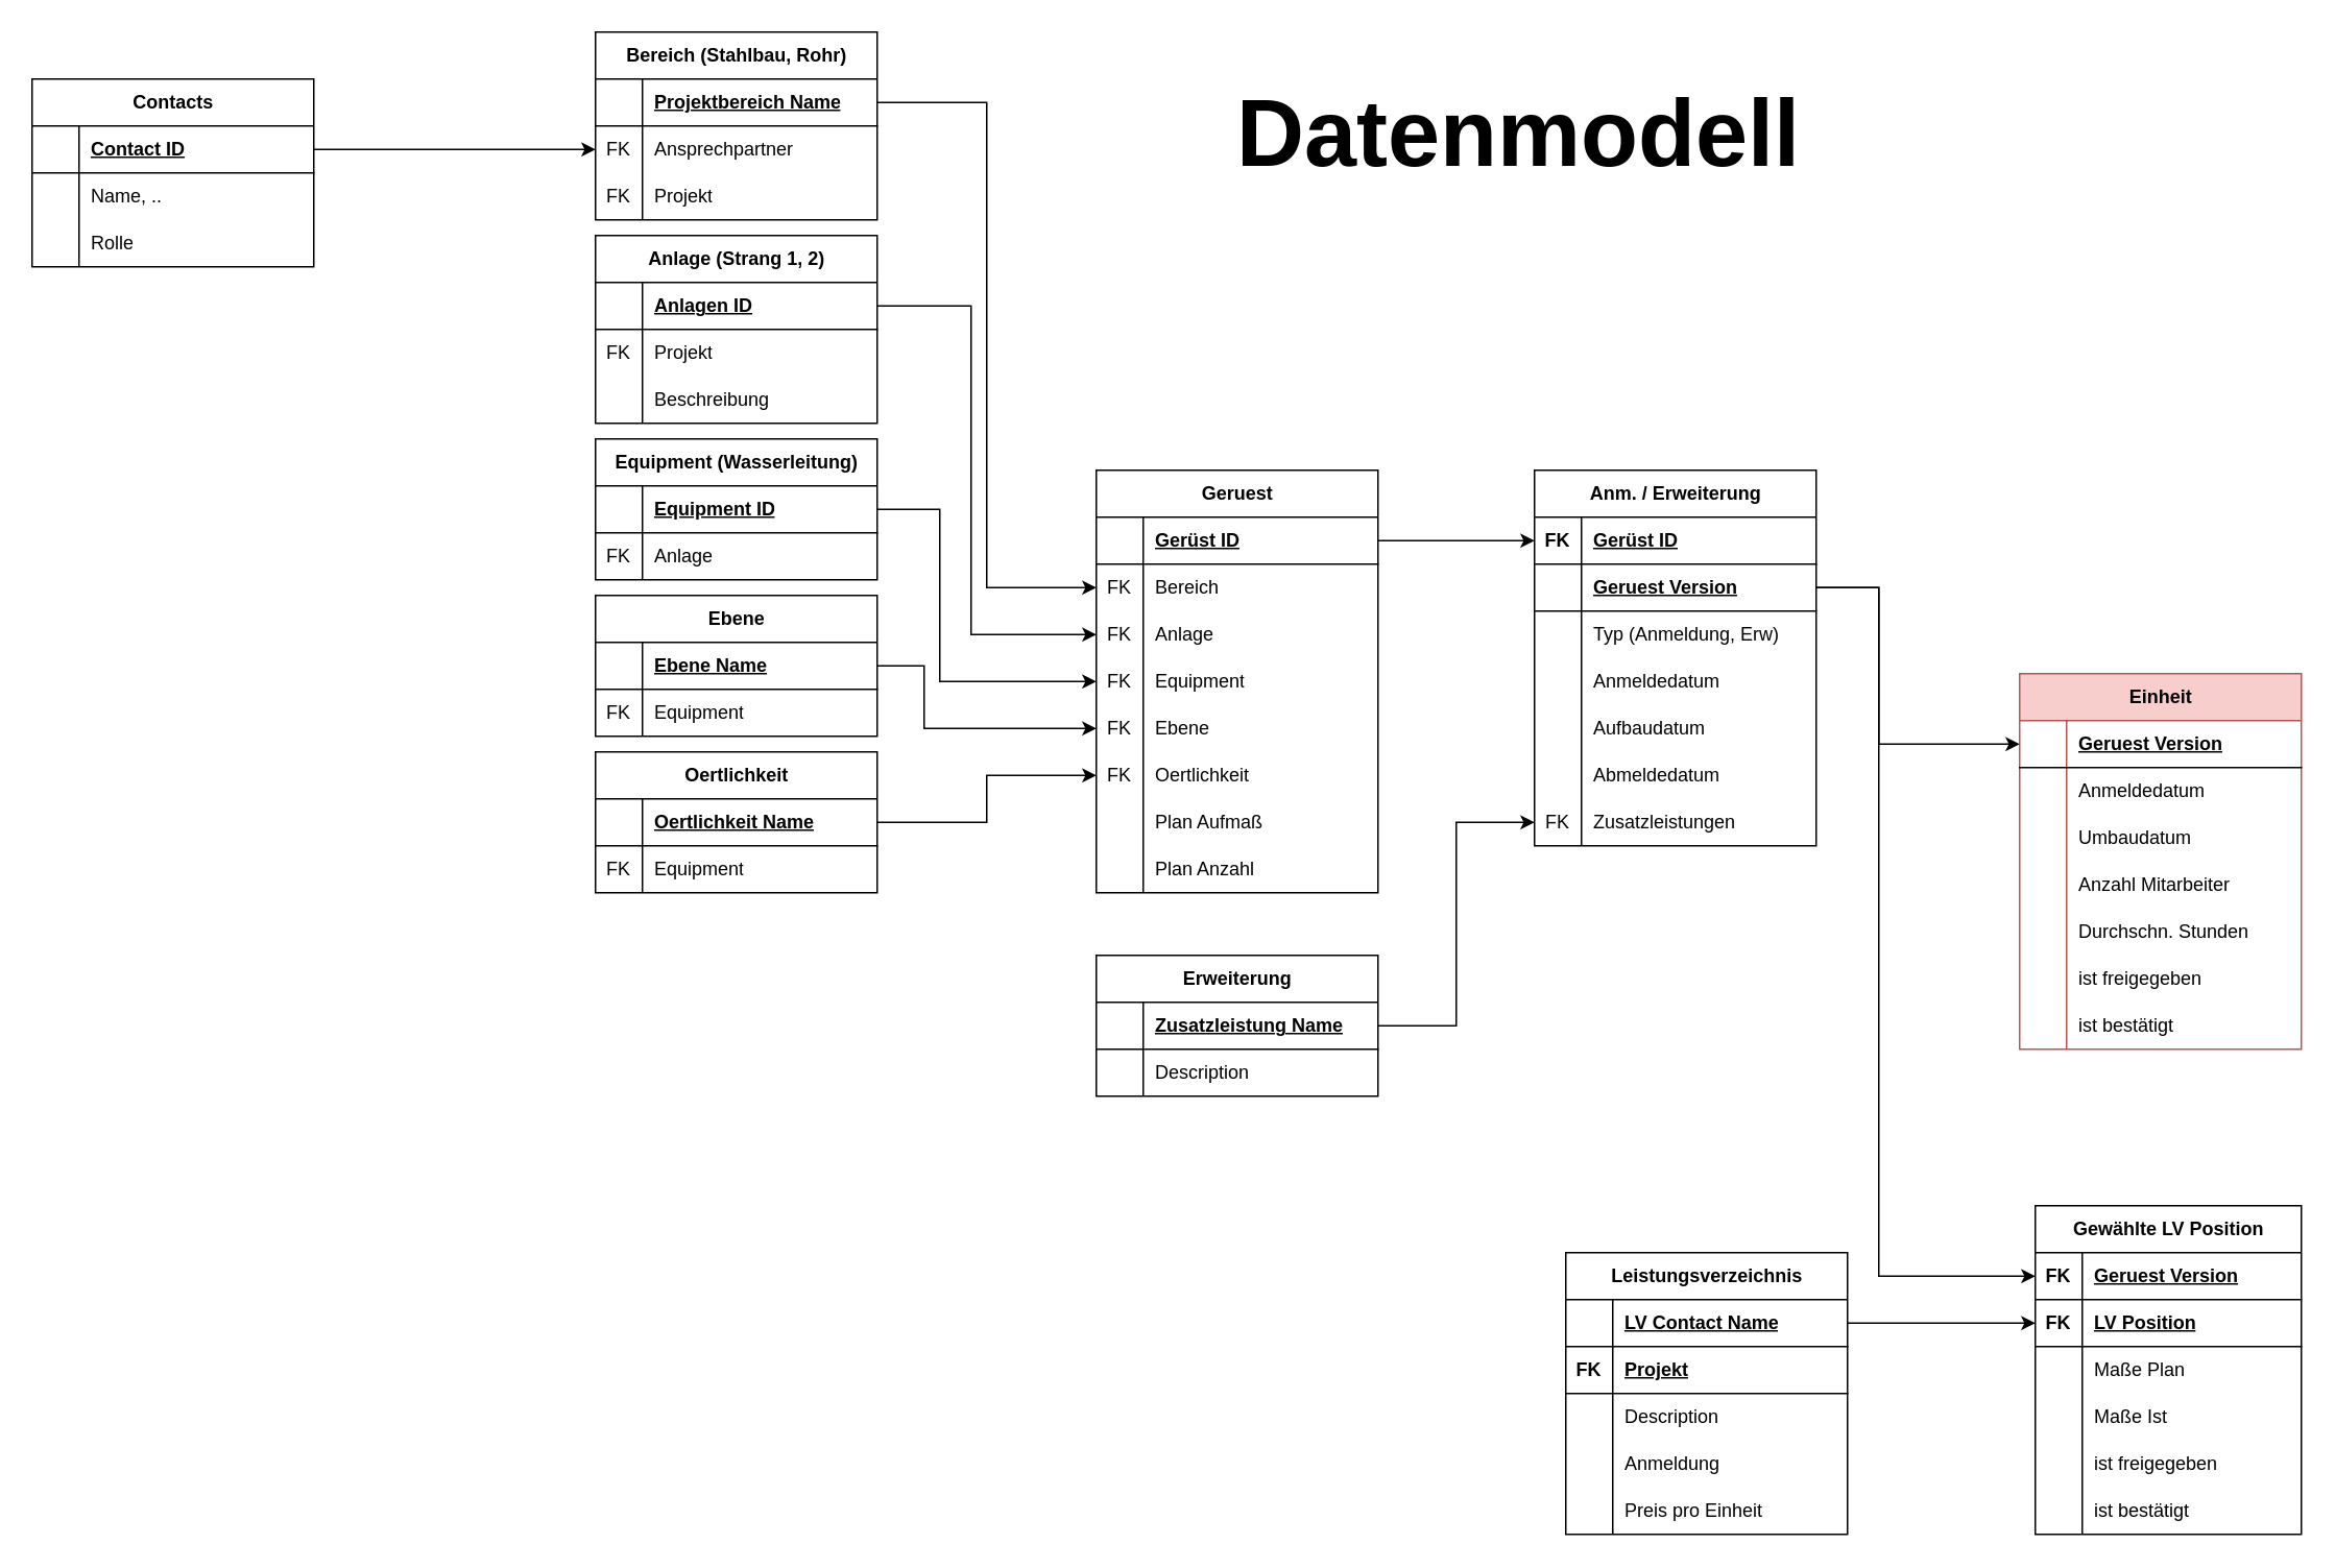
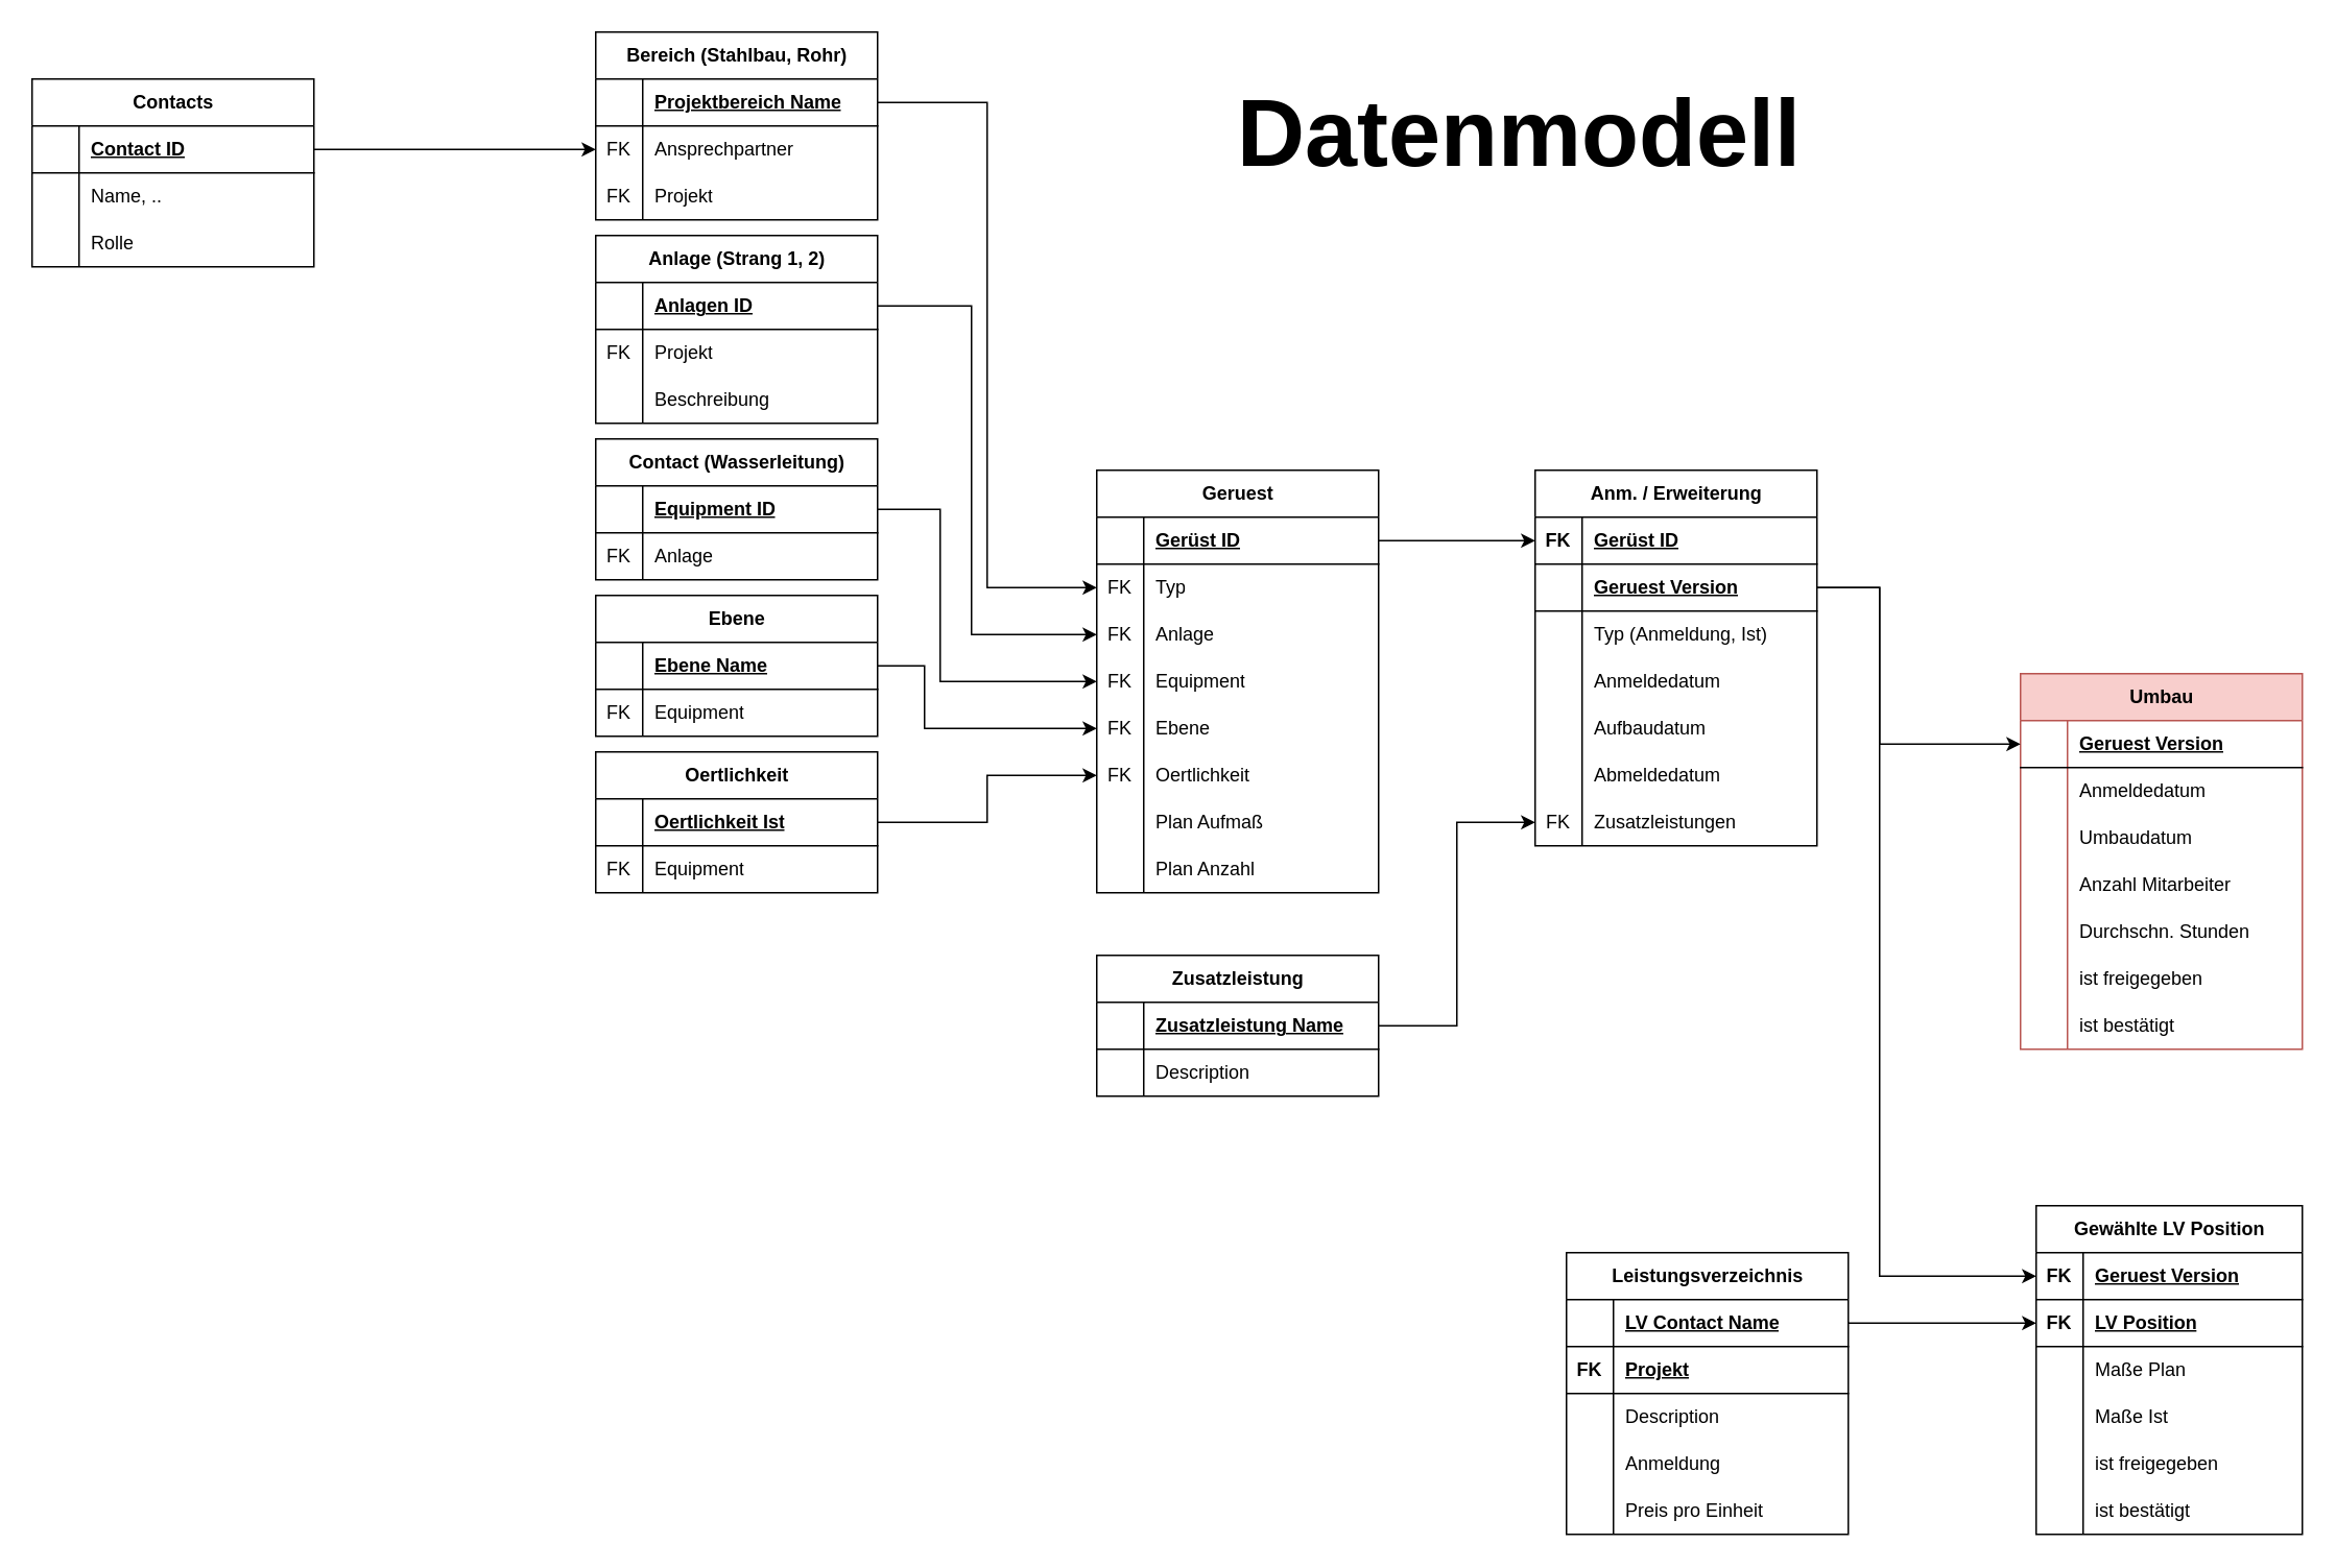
- <mxCell id="48" value="Equipment (Wasserleitung)" style="shape=table;startSize=30;container=1;collapsible=1;childLayout=tableLayout;fixedRows=1;rowLines=0;fontStyle=1;align=center;resizeLast=1;html=1;" parent="1" vertex="1"><mxGeometry x="380" y="280" width="180" height="90" as="geometry" /></mxCell>
+ <mxCell id="48" value="Contact (Wasserleitung)" style="shape=table;startSize=30;container=1;collapsible=1;childLayout=tableLayout;fixedRows=1;rowLines=0;fontStyle=1;align=center;resizeLast=1;html=1;" parent="1" vertex="1"><mxGeometry x="380" y="280" width="180" height="90" as="geometry" /></mxCell>
- <mxCell id="75" value="Bereich" style="shape=partialRectangle;connectable=0;fillColor=none;top=0;left=0;bottom=0;right=0;align=left;spacingLeft=6;overflow=hidden;whiteSpace=wrap;html=1;" parent="73" vertex="1"><mxGeometry x="30" width="150" height="30" as="geometry"><mxRectangle width="150" height="30" as="alternateBounds" /></mxGeometry></mxCell>
+ <mxCell id="75" value="Typ" style="shape=partialRectangle;connectable=0;fillColor=none;top=0;left=0;bottom=0;right=0;align=left;spacingLeft=6;overflow=hidden;whiteSpace=wrap;html=1;" parent="73" vertex="1"><mxGeometry x="30" width="150" height="30" as="geometry"><mxRectangle width="150" height="30" as="alternateBounds" /></mxGeometry></mxCell>
- <mxCell id="132" value="Typ (Anmeldung, Erw)" style="shape=partialRectangle;connectable=0;fillColor=none;top=0;left=0;bottom=0;right=0;align=left;spacingLeft=6;overflow=hidden;whiteSpace=wrap;html=1;" parent="130" vertex="1"><mxGeometry x="30" width="150" height="30" as="geometry"><mxRectangle width="150" height="30" as="alternateBounds" /></mxGeometry></mxCell>
+ <mxCell id="132" value="Typ (Anmeldung, Ist)" style="shape=partialRectangle;connectable=0;fillColor=none;top=0;left=0;bottom=0;right=0;align=left;spacingLeft=6;overflow=hidden;whiteSpace=wrap;html=1;" parent="130" vertex="1"><mxGeometry x="30" width="150" height="30" as="geometry"><mxRectangle width="150" height="30" as="alternateBounds" /></mxGeometry></mxCell>
- <mxCell id="101" value="Einheit" style="shape=table;startSize=30;container=1;collapsible=1;childLayout=tableLayout;fixedRows=1;rowLines=0;fontStyle=1;align=center;resizeLast=1;html=1;fillColor=#f8cecc;strokeColor=#b85450;" parent="1" vertex="1"><mxGeometry x="1290" y="430" width="180" height="240" as="geometry" /></mxCell>
+ <mxCell id="101" value="Umbau" style="shape=table;startSize=30;container=1;collapsible=1;childLayout=tableLayout;fixedRows=1;rowLines=0;fontStyle=1;align=center;resizeLast=1;html=1;fillColor=#f8cecc;strokeColor=#b85450;" parent="1" vertex="1"><mxGeometry x="1290" y="430" width="180" height="240" as="geometry" /></mxCell>
- <mxCell id="65" value="Oertlichkeit Name" style="shape=partialRectangle;connectable=0;fillColor=none;top=0;left=0;bottom=0;right=0;align=left;spacingLeft=6;fontStyle=5;overflow=hidden;whiteSpace=wrap;html=1;" parent="63" vertex="1"><mxGeometry x="30" width="150" height="30" as="geometry"><mxRectangle width="150" height="30" as="alternateBounds" /></mxGeometry></mxCell>
+ <mxCell id="65" value="Oertlichkeit Ist" style="shape=partialRectangle;connectable=0;fillColor=none;top=0;left=0;bottom=0;right=0;align=left;spacingLeft=6;fontStyle=5;overflow=hidden;whiteSpace=wrap;html=1;" parent="63" vertex="1"><mxGeometry x="30" width="150" height="30" as="geometry"><mxRectangle width="150" height="30" as="alternateBounds" /></mxGeometry></mxCell>
- <mxCell id="94" value="Erweiterung" style="shape=table;startSize=30;container=1;collapsible=1;childLayout=tableLayout;fixedRows=1;rowLines=0;fontStyle=1;align=center;resizeLast=1;html=1;flipH=1;" parent="1" vertex="1"><mxGeometry x="700" y="610" width="180" height="90" as="geometry" /></mxCell>
+ <mxCell id="94" value="Zusatzleistung" style="shape=table;startSize=30;container=1;collapsible=1;childLayout=tableLayout;fixedRows=1;rowLines=0;fontStyle=1;align=center;resizeLast=1;html=1;flipH=1;" parent="1" vertex="1"><mxGeometry x="700" y="610" width="180" height="90" as="geometry" /></mxCell>
